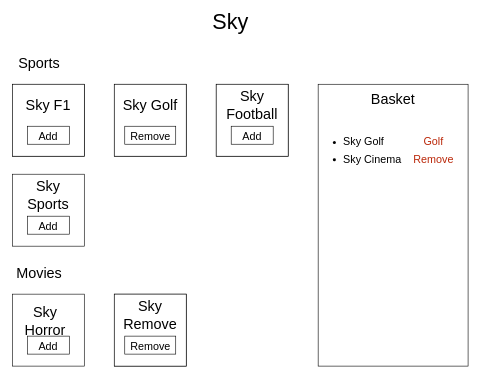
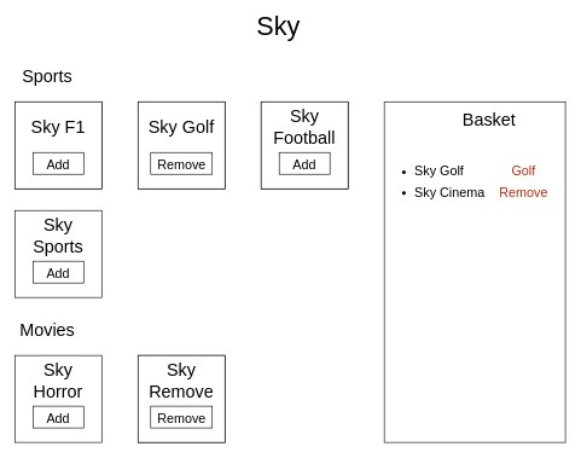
- <mxCell id="46" value="&lt;font style=&quot;font-size: 24px;&quot;&gt;Basket&lt;/font&gt;" style="text;html=1;strokeColor=none;fillColor=none;align=center;verticalAlign=middle;whiteSpace=wrap;rounded=0;fontSize=18;" vertex="1" parent="1"><mxGeometry x="625" y="150" width="60" height="30" as="geometry" /></mxCell>
+ <mxCell id="46" value="&lt;font style=&quot;font-size: 24px;&quot;&gt;Basket&lt;/font&gt;" style="text;html=1;strokeColor=none;fillColor=none;align=center;verticalAlign=middle;whiteSpace=wrap;rounded=0;fontSize=18;" vertex="1" parent="1"><mxGeometry x="645" y="150" width="60" height="30" as="geometry" /></mxCell>
- <mxCell id="32" value="Sky Horror" style="text;html=1;strokeColor=none;fillColor=none;align=center;verticalAlign=middle;whiteSpace=wrap;rounded=0;fontSize=24;" vertex="1" parent="29"><mxGeometry x="5" y="30" width="100" height="30" as="geometry" /></mxCell>
+ <mxCell id="32" value="Sky Horror" style="text;html=1;strokeColor=none;fillColor=none;align=center;verticalAlign=middle;whiteSpace=wrap;rounded=0;fontSize=24;" vertex="1" parent="29"><mxGeometry x="10" y="20" width="100" height="30" as="geometry" /></mxCell>
